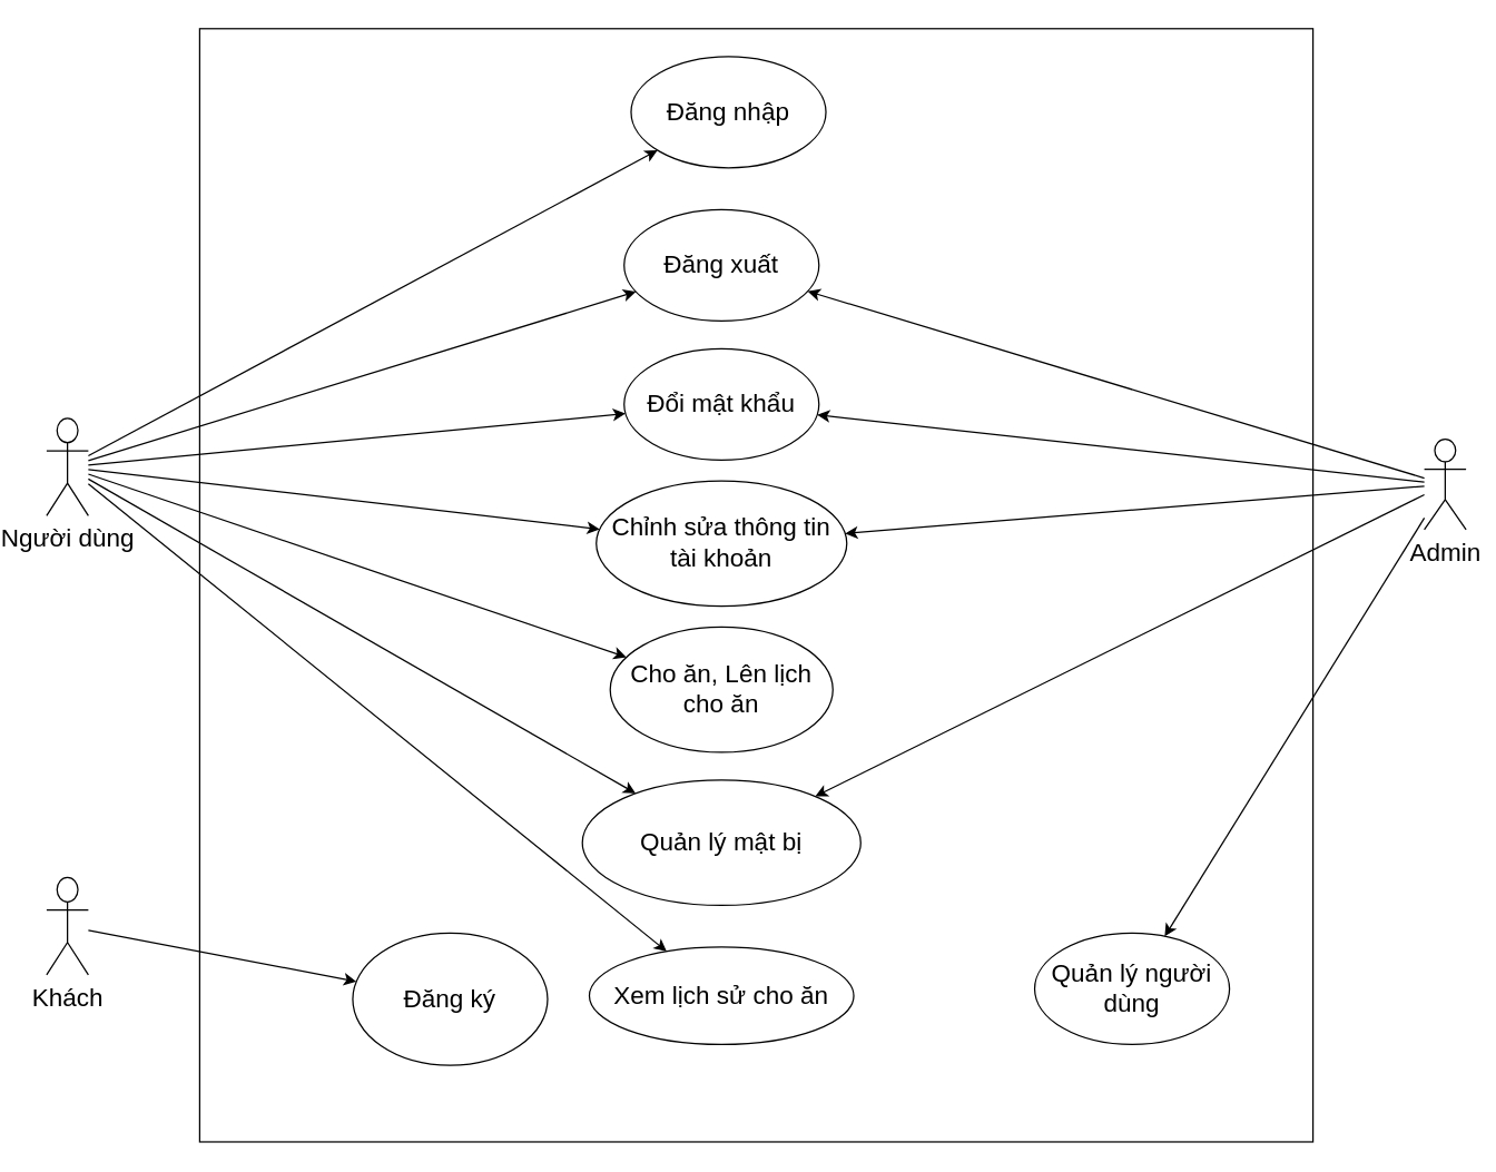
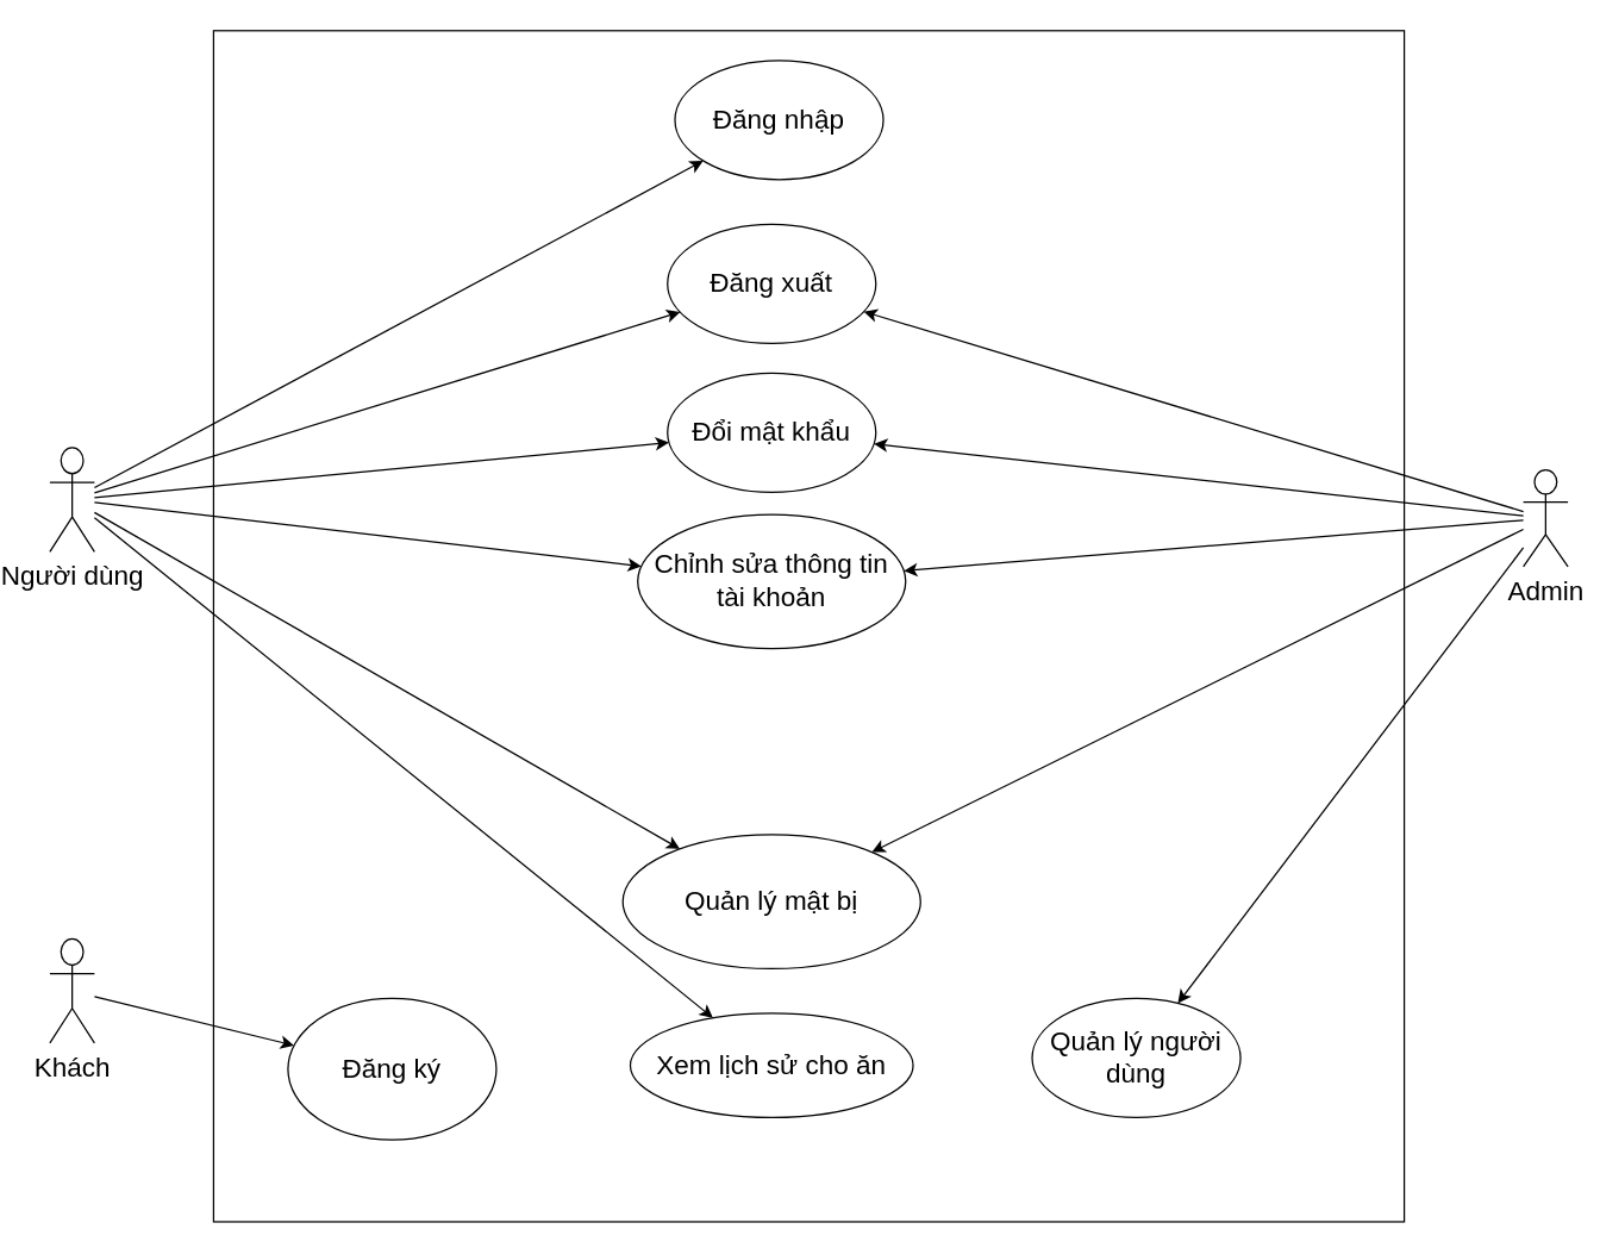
- <mxCell id="20" value="" style="endArrow=classic;html=1;rounded=0;fontSize=18;" edge="1" parent="1" source="3" target="16"><mxGeometry width="50" height="50" relative="1" as="geometry"><mxPoint x="550" y="460" as="sourcePoint" /><mxPoint x="600" y="410" as="targetPoint" /></mxGeometry></mxCell>
- <mxCell id="16" value="Cho ăn, Lên lịch cho ăn" style="ellipse;whiteSpace=wrap;html=1;fontSize=18;" vertex="1" parent="1"><mxGeometry x="425" y="450" width="160" height="90" as="geometry" /></mxCell>
- <mxCell id="14" value="Quản lý người dùng" style="ellipse;whiteSpace=wrap;html=1;fontSize=18;" vertex="1" parent="1"><mxGeometry x="730" y="670" width="140" height="80" as="geometry" /></mxCell>
+ <mxCell id="14" value="Quản lý người dùng" style="ellipse;whiteSpace=wrap;html=1;fontSize=18;" vertex="1" parent="1"><mxGeometry x="680" y="670" width="140" height="80" as="geometry" /></mxCell>
- <mxCell id="7" value="Đăng ký" style="ellipse;whiteSpace=wrap;html=1;fontSize=18;" vertex="1" parent="1"><mxGeometry x="240" y="670" width="140" height="95" as="geometry" /></mxCell>
+ <mxCell id="7" value="Đăng ký" style="ellipse;whiteSpace=wrap;html=1;fontSize=18;" vertex="1" parent="1"><mxGeometry x="180" y="670" width="140" height="95" as="geometry" /></mxCell>
